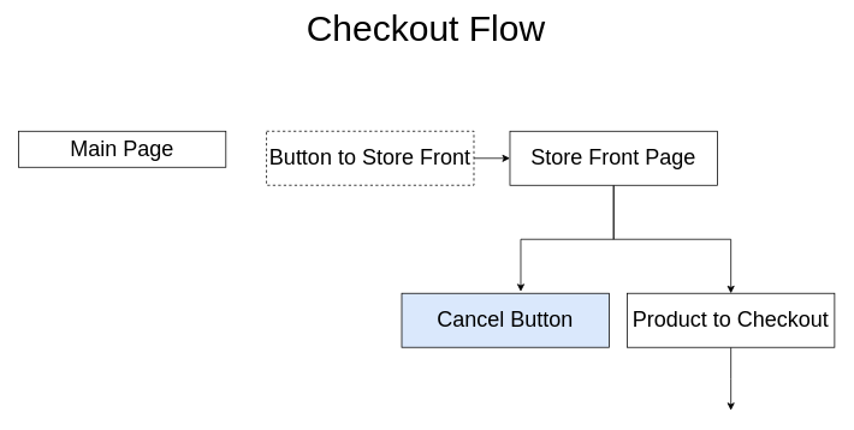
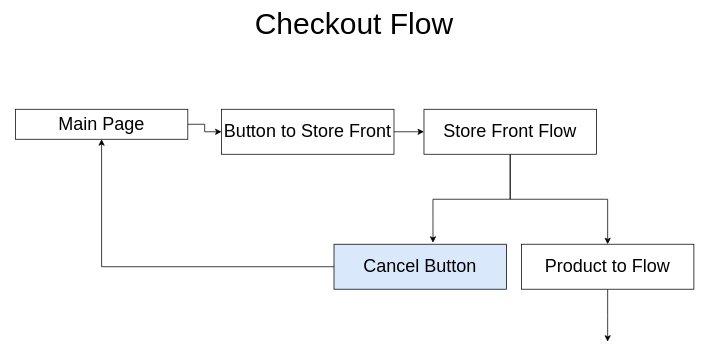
+ <mxCell id="10" value="" style="edgeStyle=orthogonalEdgeStyle;rounded=0;orthogonalLoop=1;jettySize=auto;html=1;fontSize=24;" parent="1" source="11" target="4" edge="1"><mxGeometry relative="1" as="geometry" /></mxCell>
- <mxCell id="4" value="Button to Store Front" style="rounded=0;whiteSpace=wrap;html=1;fontSize=24;dashed=1;" parent="1" vertex="1"><mxGeometry x="295" y="145" width="230" height="60" as="geometry" /></mxCell>
+ <mxCell id="4" value="Button to Store Front" style="rounded=0;whiteSpace=wrap;html=1;fontSize=24;" parent="1" vertex="1"><mxGeometry x="295" y="145" width="230" height="60" as="geometry" /></mxCell>
- <mxCell id="7" value="Store Front Page" style="rounded=0;whiteSpace=wrap;html=1;fontSize=24;" parent="1" vertex="1"><mxGeometry x="565" y="145" width="230" height="60" as="geometry" /></mxCell>
+ <mxCell id="7" value="Store Front Flow" style="rounded=0;whiteSpace=wrap;html=1;fontSize=24;" parent="1" vertex="1"><mxGeometry x="565" y="145" width="230" height="60" as="geometry" /></mxCell>
+ <mxCell id="8" style="edgeStyle=orthogonalEdgeStyle;rounded=0;orthogonalLoop=1;jettySize=auto;html=1;entryX=0.5;entryY=1;entryDx=0;entryDy=0;fontSize=24;" parent="1" source="9" target="11" edge="1"><mxGeometry relative="1" as="geometry" /></mxCell>
- <mxCell id="13" value="Product to Checkout" style="rounded=0;whiteSpace=wrap;html=1;fontSize=24;" parent="1" vertex="1"><mxGeometry x="695" y="325" width="230" height="60" as="geometry" /></mxCell>
+ <mxCell id="13" value="Product to Flow" style="rounded=0;whiteSpace=wrap;html=1;fontSize=24;" parent="1" vertex="1"><mxGeometry x="695" y="325" width="230" height="60" as="geometry" /></mxCell>
